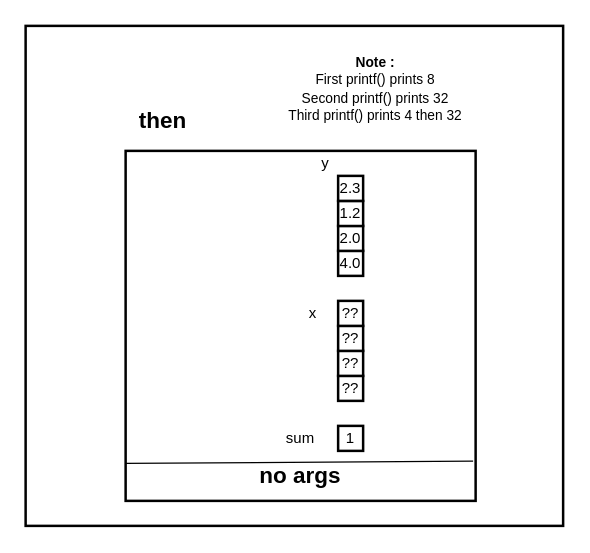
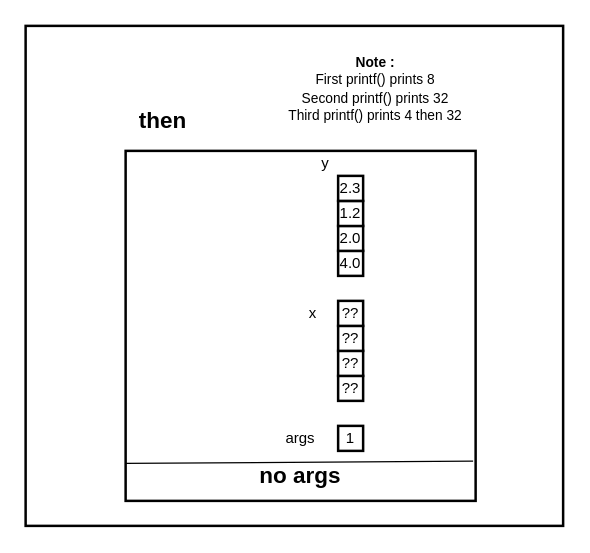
- <mxCell id="11" value="sum" style="text;html=1;strokeColor=none;fillColor=none;align=center;verticalAlign=middle;whiteSpace=wrap;rounded=0;" vertex="1" parent="1"><mxGeometry x="220" y="340" width="40" height="20" as="geometry" /></mxCell>
+ <mxCell id="11" value="args" style="text;html=1;strokeColor=none;fillColor=none;align=center;verticalAlign=middle;whiteSpace=wrap;rounded=0;" vertex="1" parent="1"><mxGeometry x="220" y="340" width="40" height="20" as="geometry" /></mxCell>
